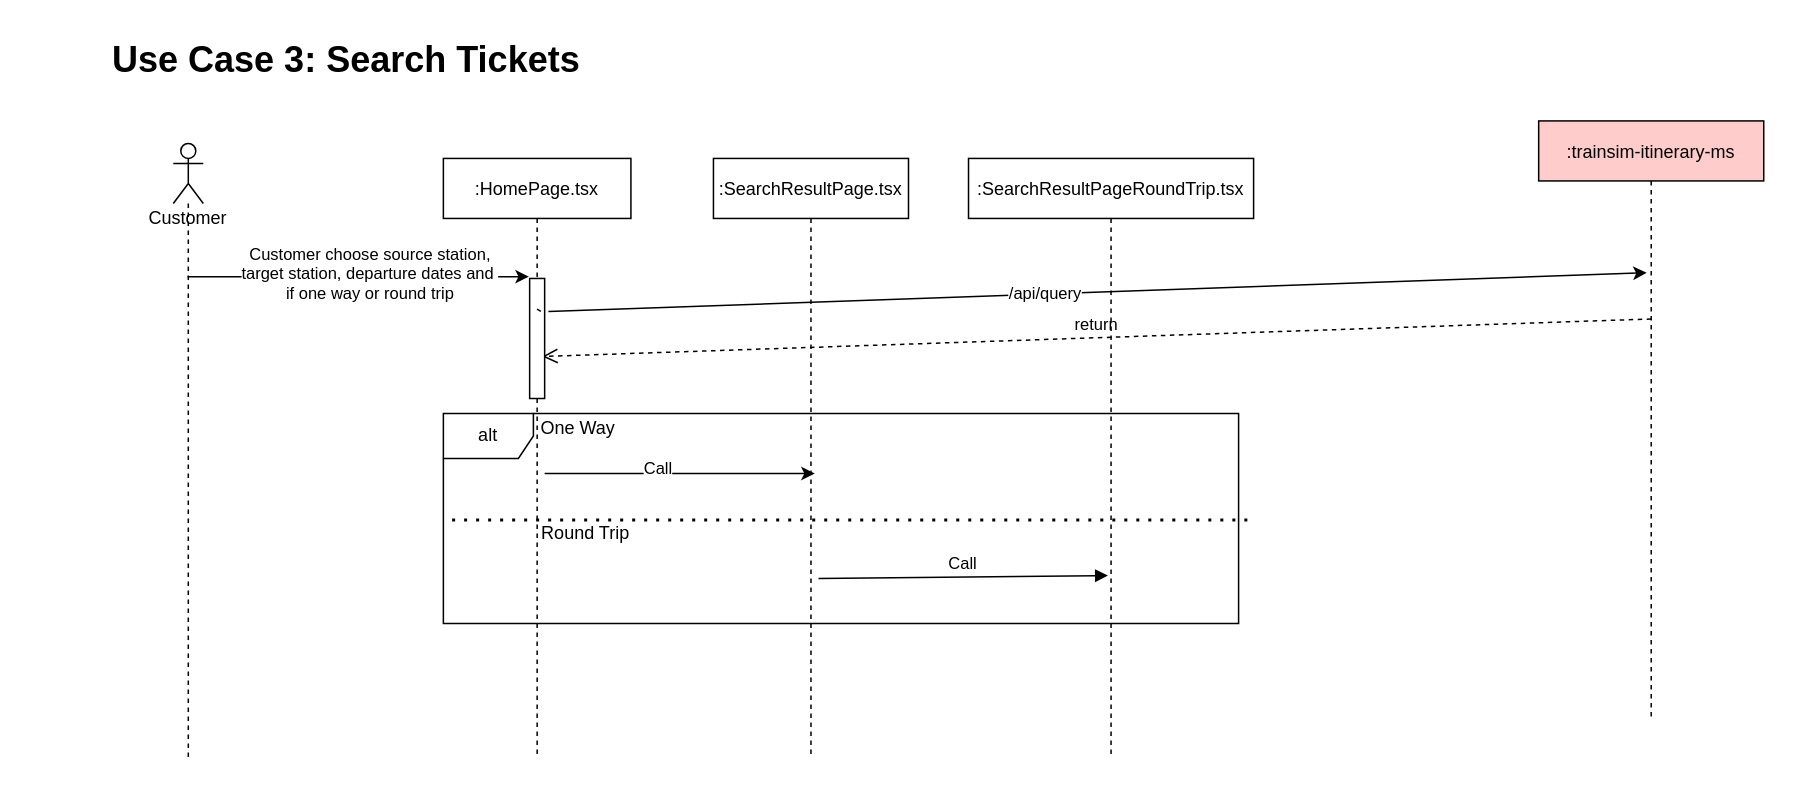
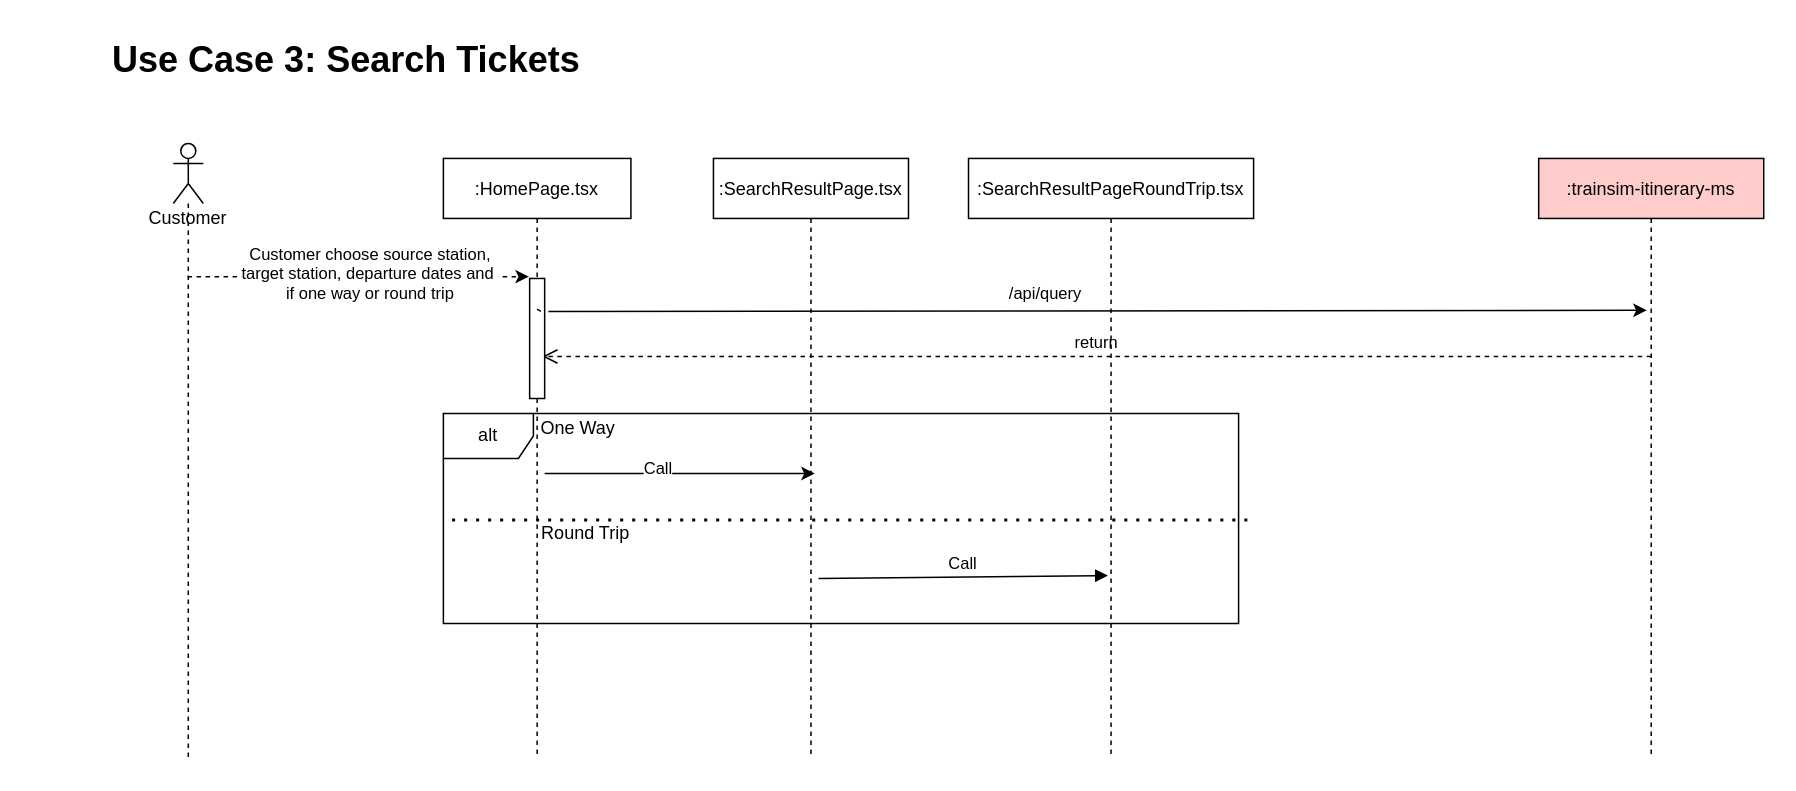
- <mxCell id="9" value="" style="endArrow=classic;html=1;entryX=0.456;entryY=0.197;entryDx=0;entryDy=0;entryPerimeter=0;" parent="1" source="6" target="3" edge="1"><mxGeometry width="50" height="50" relative="1" as="geometry"><mxPoint x="135" y="215" as="sourcePoint" /><mxPoint x="185" y="165" as="targetPoint" /></mxGeometry></mxCell>
+ <mxCell id="9" value="" style="endArrow=classic;html=1;entryX=0.456;entryY=0.197;entryDx=0;entryDy=0;entryPerimeter=0;dashed=1;" parent="1" source="6" target="3" edge="1"><mxGeometry width="50" height="50" relative="1" as="geometry"><mxPoint x="135" y="215" as="sourcePoint" /><mxPoint x="185" y="165" as="targetPoint" /></mxGeometry></mxCell>
- <mxCell id="8" value=":trainsim-itinerary-ms" style="shape=umlLifeline;perimeter=lifelinePerimeter;container=1;collapsible=0;recursiveResize=0;rounded=0;shadow=0;strokeWidth=1;fillColor=#FFCCCC;" parent="1" vertex="1"><mxGeometry x="1025" y="80" width="150" height="400" as="geometry" /></mxCell>
+ <mxCell id="8" value=":trainsim-itinerary-ms" style="shape=umlLifeline;perimeter=lifelinePerimeter;container=1;collapsible=0;recursiveResize=0;rounded=0;shadow=0;strokeWidth=1;fillColor=#FFCCCC;" parent="1" vertex="1"><mxGeometry x="1025" y="105" width="150" height="400" as="geometry" /></mxCell>
